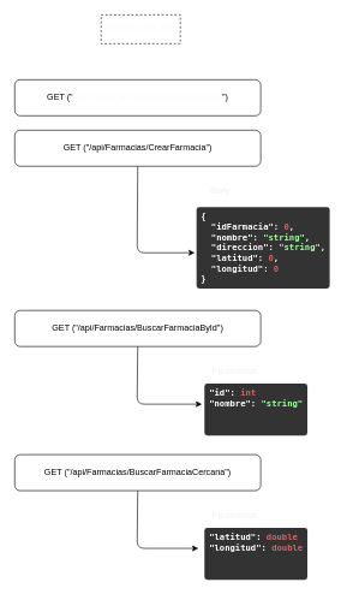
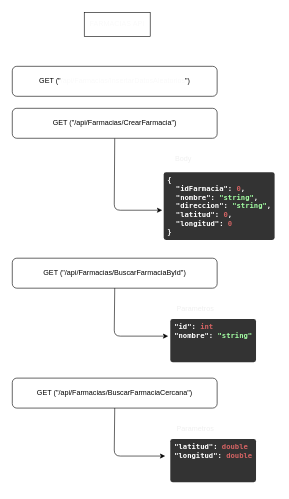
- <mxCell id="15" value="&lt;span style=&quot;color: rgb(250, 250, 250);&quot;&gt;FARMACIAS API&lt;/span&gt;" style="whiteSpace=wrap;html=1;fontColor=#F0F0F0;dashed=1;" vertex="1" parent="1"><mxGeometry x="140" y="20" width="110" height="40" as="geometry" /></mxCell>
+ <mxCell id="15" value="&lt;span style=&quot;color: rgb(250, 250, 250);&quot;&gt;FARMACIAS API&lt;/span&gt;" style="whiteSpace=wrap;html=1;fontColor=#F0F0F0;" vertex="1" parent="1"><mxGeometry x="140" y="20" width="110" height="40" as="geometry" /></mxCell>
